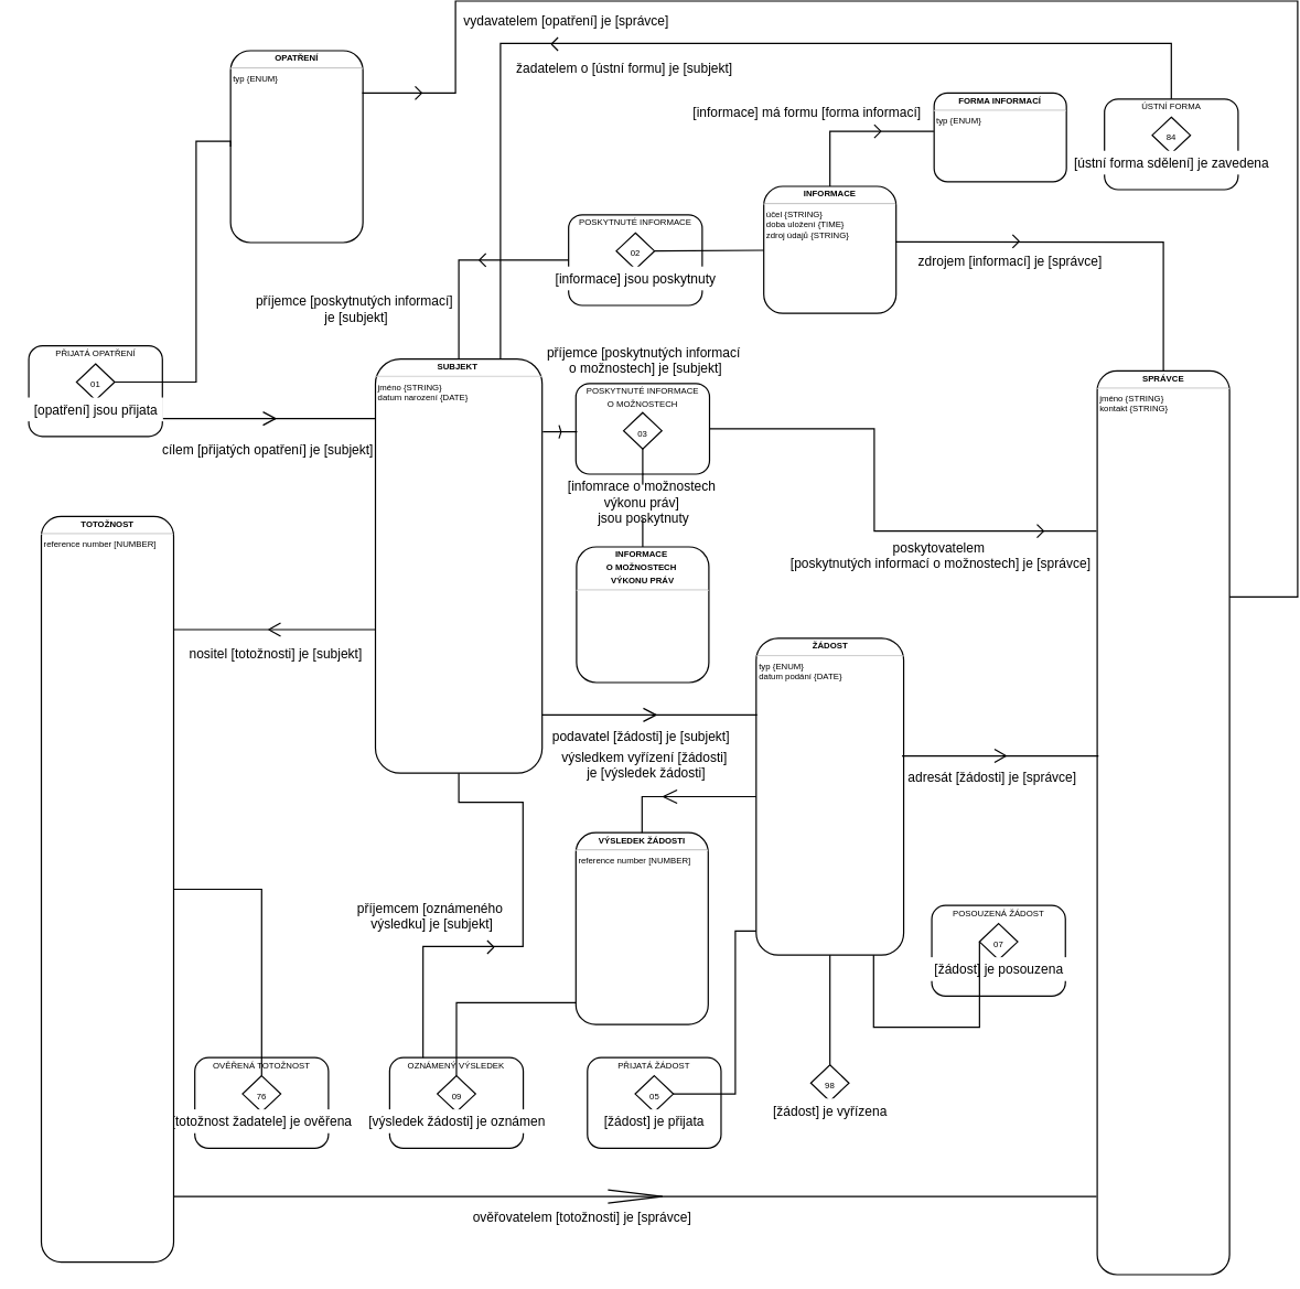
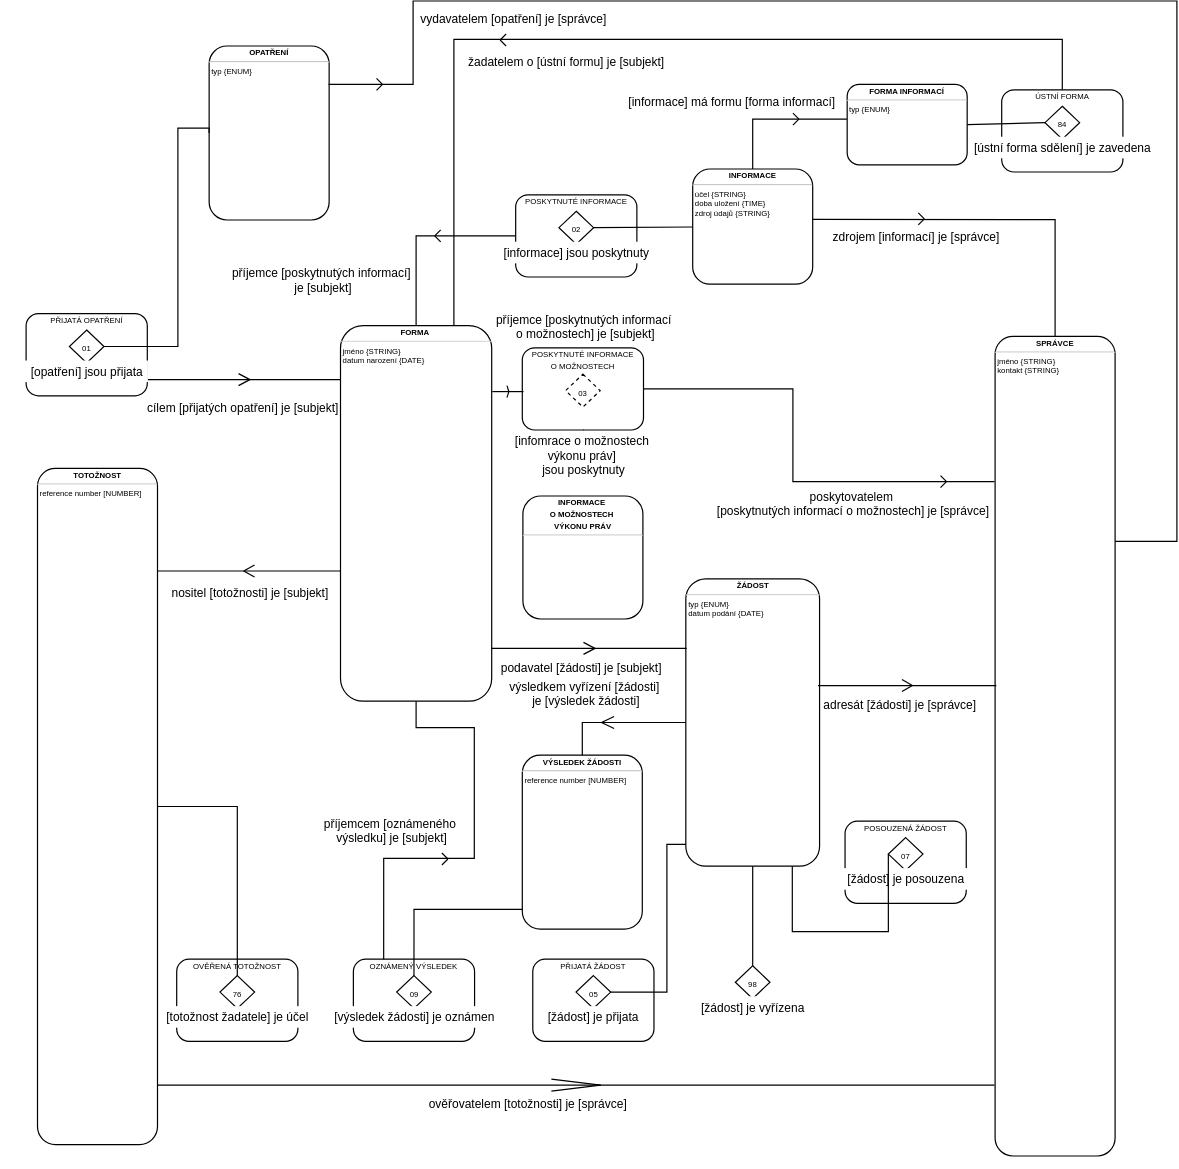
+ <mxCell id="123" value="" style="endArrow=none;html=1;strokeWidth=2;fontSize=12;exitX=0;exitY=0.5;exitDx=0;exitDy=0;rounded=0;fontFamily=Helvetica;fontColor=default;resizable=1;startSize=8;endSize=8;curved=1;entryX=1;entryY=0.5;entryDx=0;entryDy=0;" edge="1" parent="1" source="20" target="122"><mxGeometry width="50" height="50" relative="1" as="geometry"><mxPoint x="1083" y="324" as="sourcePoint" /><mxPoint x="1253" y="324" as="targetPoint" /></mxGeometry></mxCell>
+ <mxCell id="124" value="" style="edgeLabel;html=1;align=center;verticalAlign=middle;resizable=0;points=[];strokeColor=#000000;strokeWidth=2;spacingTop=0;spacing=0;fontFamily=Helvetica;fontSize=20;fontColor=default;fillColor=default;" vertex="1" connectable="0" parent="123"><mxGeometry x="-0.126" y="-1" relative="1" as="geometry"><mxPoint x="6" y="29" as="offset" /></mxGeometry></mxCell>
- <mxCell id="2" value="&lt;p style=&quot;margin: 4px 0px 0px ; text-align: center ; font-size: 13px&quot;&gt;&lt;b&gt;SUBJEKT&amp;nbsp;&lt;/b&gt;&lt;/p&gt;&lt;hr style=&quot;font-size: 13px&quot;&gt;&lt;p style=&quot;margin: 0px 0px 0px 4px ; font-size: 13px&quot;&gt;jméno {STRING}&lt;/p&gt;&lt;p style=&quot;margin: 0px 0px 0px 4px ; font-size: 13px&quot;&gt;datum narození {DATE}&lt;/p&gt;&lt;p style=&quot;margin: 0px 0px 0px 4px ; font-size: 13px&quot;&gt;&lt;br&gt;&lt;/p&gt;" style="verticalAlign=top;align=left;overflow=fill;fontSize=13;fontFamily=Helvetica;html=1;rounded=1;fillColor=default;strokeColor=#000000;strokeWidth=2;spacingTop=0;spacing=0;fontColor=default;resizable=1;" parent="1" vertex="1"><mxGeometry x="567" y="506" width="252" height="626" as="geometry" /></mxCell>
+ <mxCell id="2" value="&lt;p style=&quot;margin: 4px 0px 0px ; text-align: center ; font-size: 13px&quot;&gt;&lt;b&gt;FORMA&amp;nbsp;&lt;/b&gt;&lt;/p&gt;&lt;hr style=&quot;font-size: 13px&quot;&gt;&lt;p style=&quot;margin: 0px 0px 0px 4px ; font-size: 13px&quot;&gt;jméno {STRING}&lt;/p&gt;&lt;p style=&quot;margin: 0px 0px 0px 4px ; font-size: 13px&quot;&gt;datum narození {DATE}&lt;/p&gt;&lt;p style=&quot;margin: 0px 0px 0px 4px ; font-size: 13px&quot;&gt;&lt;br&gt;&lt;/p&gt;" style="verticalAlign=top;align=left;overflow=fill;fontSize=13;fontFamily=Helvetica;html=1;rounded=1;fillColor=default;strokeColor=#000000;strokeWidth=2;spacingTop=0;spacing=0;fontColor=default;resizable=1;" parent="1" vertex="1"><mxGeometry x="567" y="506" width="252" height="626" as="geometry" /></mxCell>
- <mxCell id="16" value="03&lt;div&gt;&lt;br&gt;&lt;/div&gt;" style="rhombus;whiteSpace=wrap;html=1;rounded=0;fontFamily=Helvetica;fontSize=13;fillColor=default;strokeColor=#000000;strokeWidth=2;align=center;verticalAlign=bottom;spacingTop=0;spacing=0;fontColor=default;resizable=1;" parent="15" vertex="1"><mxGeometry x="36.071" y="16.6" width="57.714" height="54.8" as="geometry" /></mxCell>
+ <mxCell id="16" value="03&lt;div&gt;&lt;br&gt;&lt;/div&gt;" style="rhombus;whiteSpace=wrap;html=1;rounded=0;fontFamily=Helvetica;fontSize=13;fillColor=default;strokeColor=#000000;strokeWidth=2;align=center;verticalAlign=bottom;spacingTop=0;spacing=0;fontColor=default;resizable=1;dashed=1;" parent="15" vertex="1"><mxGeometry x="36.071" y="16.6" width="57.714" height="54.8" as="geometry" /></mxCell>
- <mxCell id="86" value="" style="endArrow=none;html=1;strokeWidth=2;fontSize=12;exitX=0.5;exitY=1;exitDx=0;exitDy=0;rounded=0;fontFamily=Helvetica;fontColor=default;resizable=1;startSize=8;endSize=8;curved=1;entryX=0.5;entryY=0;entryDx=0;entryDy=0;" edge="1" parent="1" source="16" target="48"><mxGeometry width="50" height="50" relative="1" as="geometry"><mxPoint x="1104" y="704" as="sourcePoint" /><mxPoint x="1274" y="704" as="targetPoint" /></mxGeometry></mxCell>
- <mxCell id="87" value="" style="edgeLabel;html=1;align=center;verticalAlign=middle;resizable=0;points=[];strokeColor=#000000;strokeWidth=2;spacingTop=0;spacing=0;fontFamily=Helvetica;fontSize=20;fontColor=default;fillColor=default;" vertex="1" connectable="0" parent="86"><mxGeometry x="-0.126" y="-1" relative="1" as="geometry"><mxPoint x="6" y="29" as="offset" /></mxGeometry></mxCell>
- <mxCell id="31" value="[totožnost žadatele] je ověřena" style="text;html=1;align=center;verticalAlign=middle;resizable=1;points=[];;autosize=1;fontSize=20;fontFamily=Helvetica;fillColor=default;fontColor=default;" parent="29" vertex="1"><mxGeometry x="-80" y="50.8" width="290" height="36" as="geometry" /></mxCell>
+ <mxCell id="31" value="[totožnost žadatele] je účel" style="text;html=1;align=center;verticalAlign=middle;resizable=1;points=[];;autosize=1;fontSize=20;fontFamily=Helvetica;fillColor=default;fontColor=default;" parent="29" vertex="1"><mxGeometry x="-80" y="50.8" width="290" height="36" as="geometry" /></mxCell>
